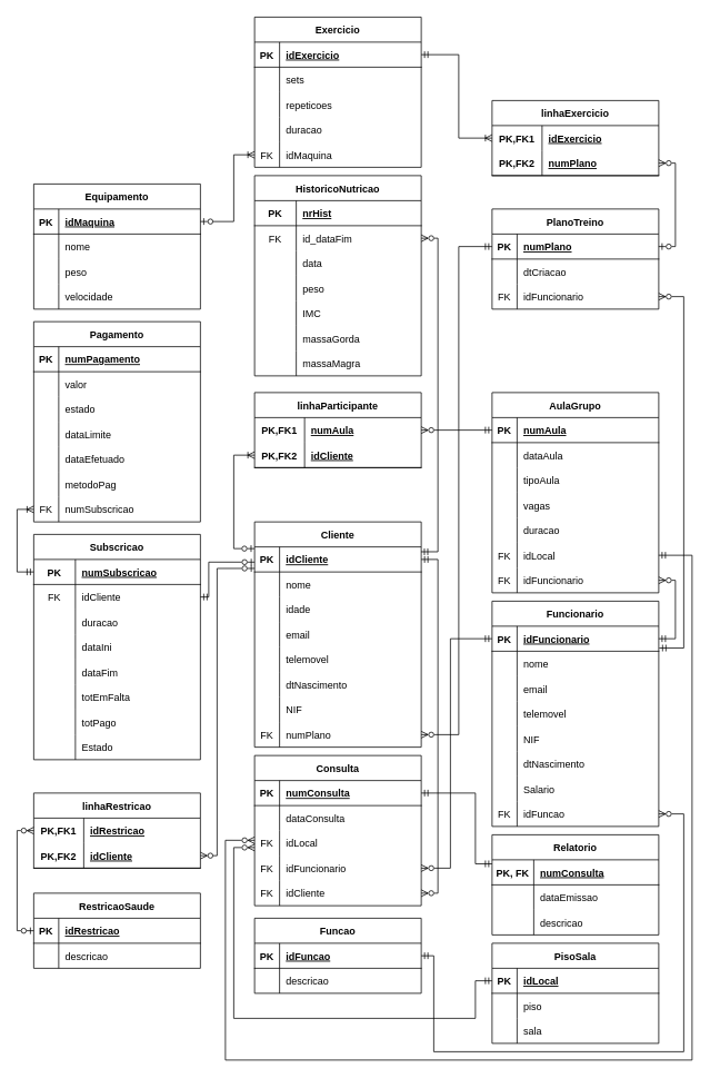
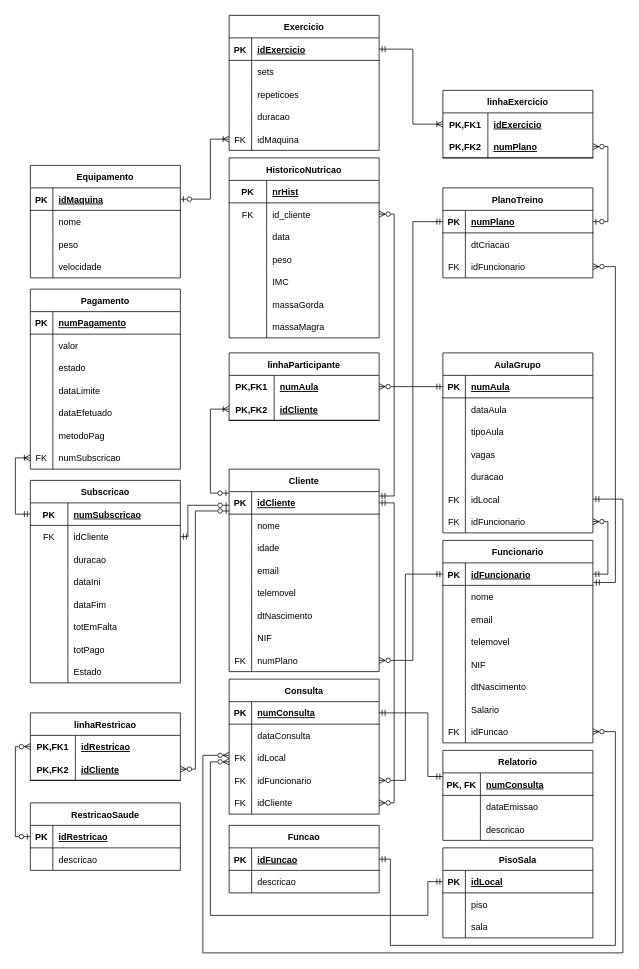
- <mxCell id="161" value="id_dataFim" style="shape=partialRectangle;connectable=0;fillColor=none;top=0;left=0;bottom=0;right=0;align=left;spacingLeft=6;overflow=hidden;" parent="159" vertex="1"><mxGeometry x="50" width="150" height="30" as="geometry"><mxRectangle width="150" height="30" as="alternateBounds" /></mxGeometry></mxCell>
+ <mxCell id="161" value="id_cliente" style="shape=partialRectangle;connectable=0;fillColor=none;top=0;left=0;bottom=0;right=0;align=left;spacingLeft=6;overflow=hidden;" parent="159" vertex="1"><mxGeometry x="50" width="150" height="30" as="geometry"><mxRectangle width="150" height="30" as="alternateBounds" /></mxGeometry></mxCell>
